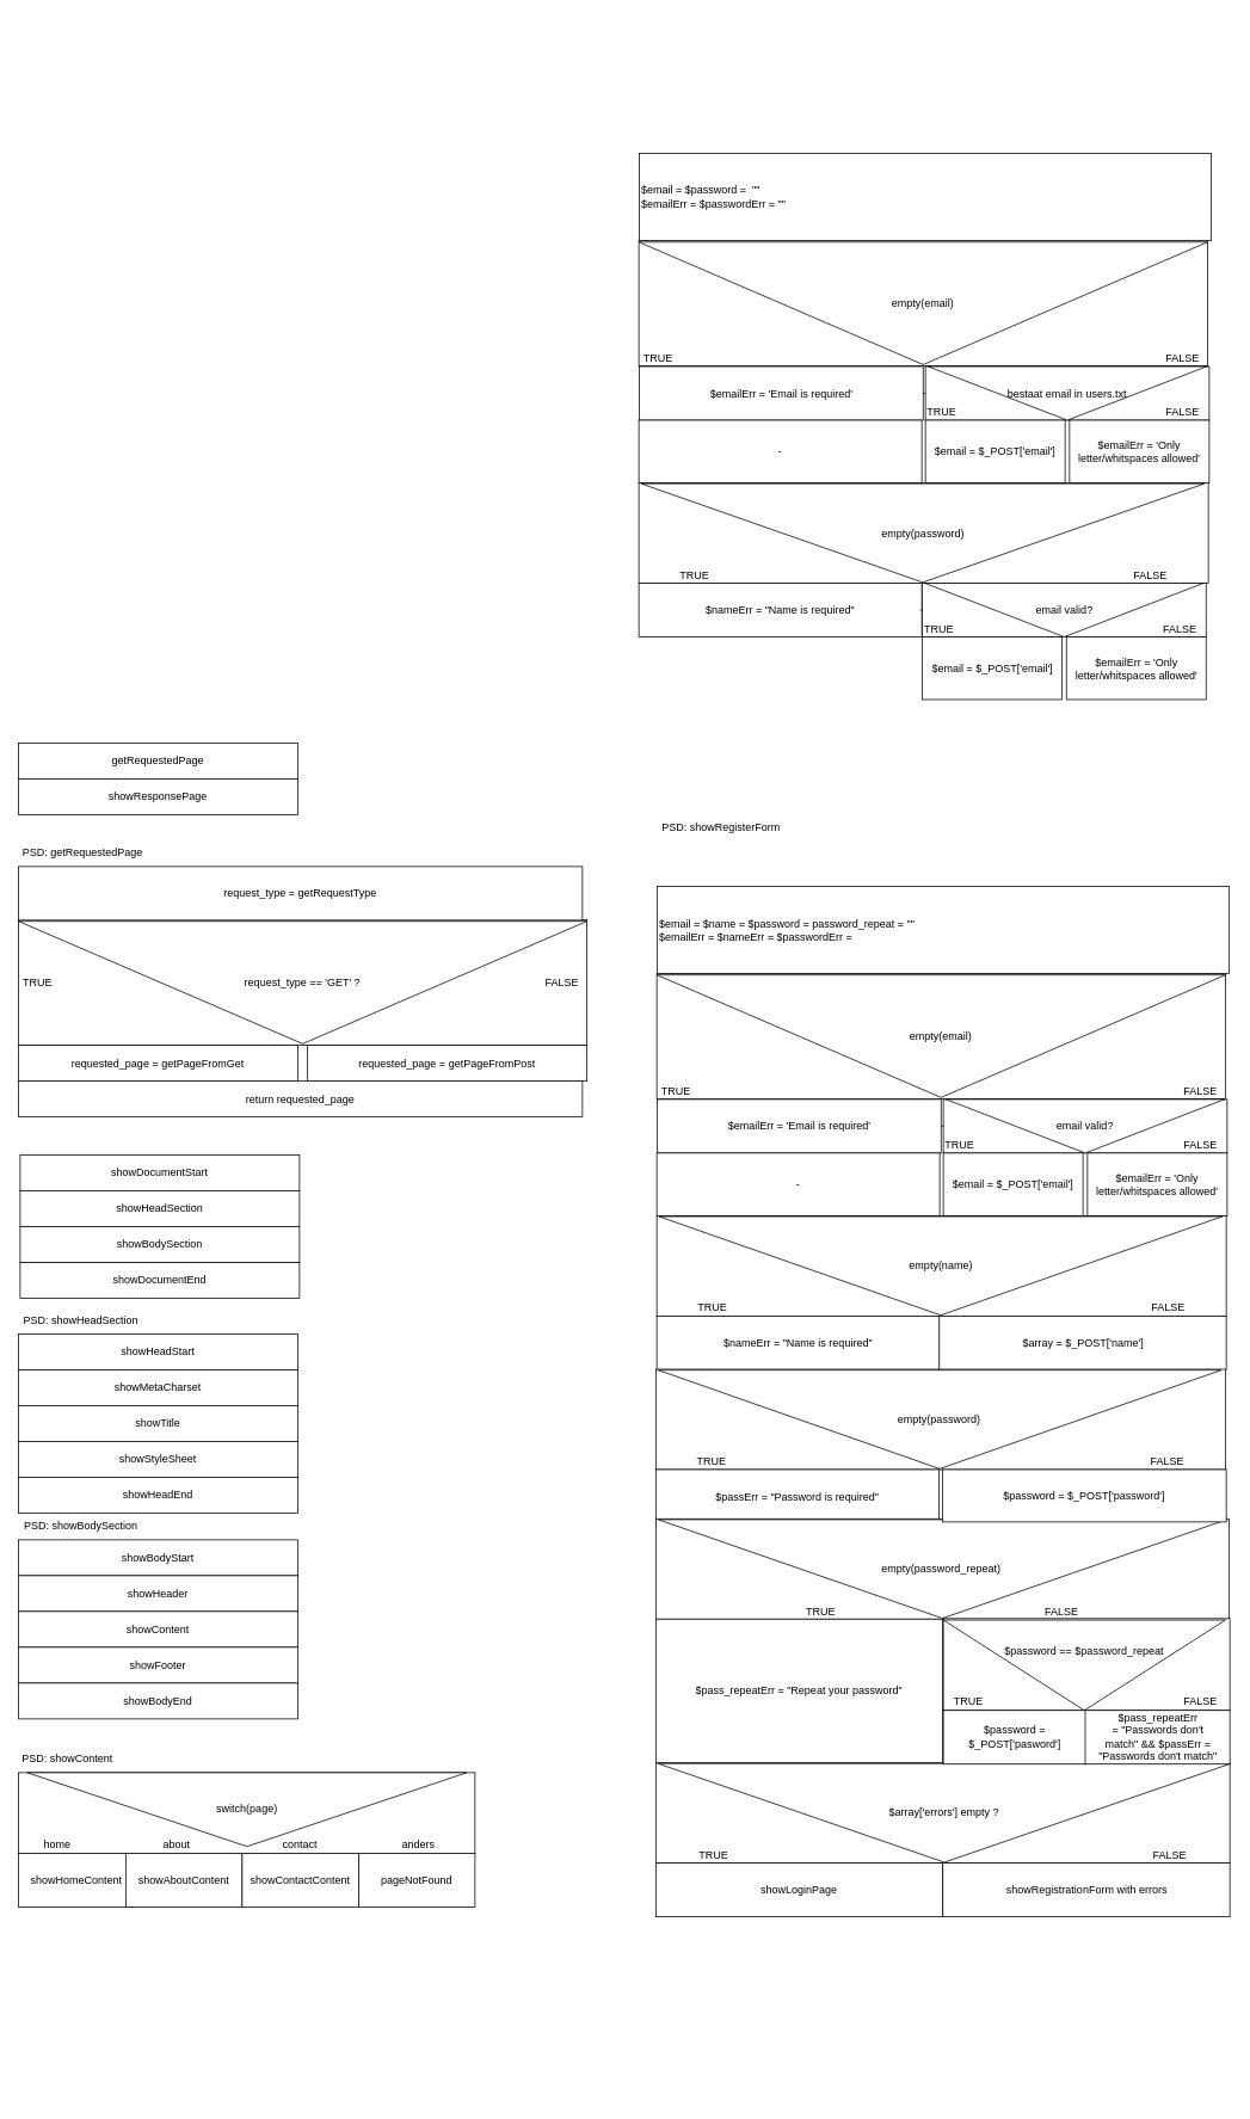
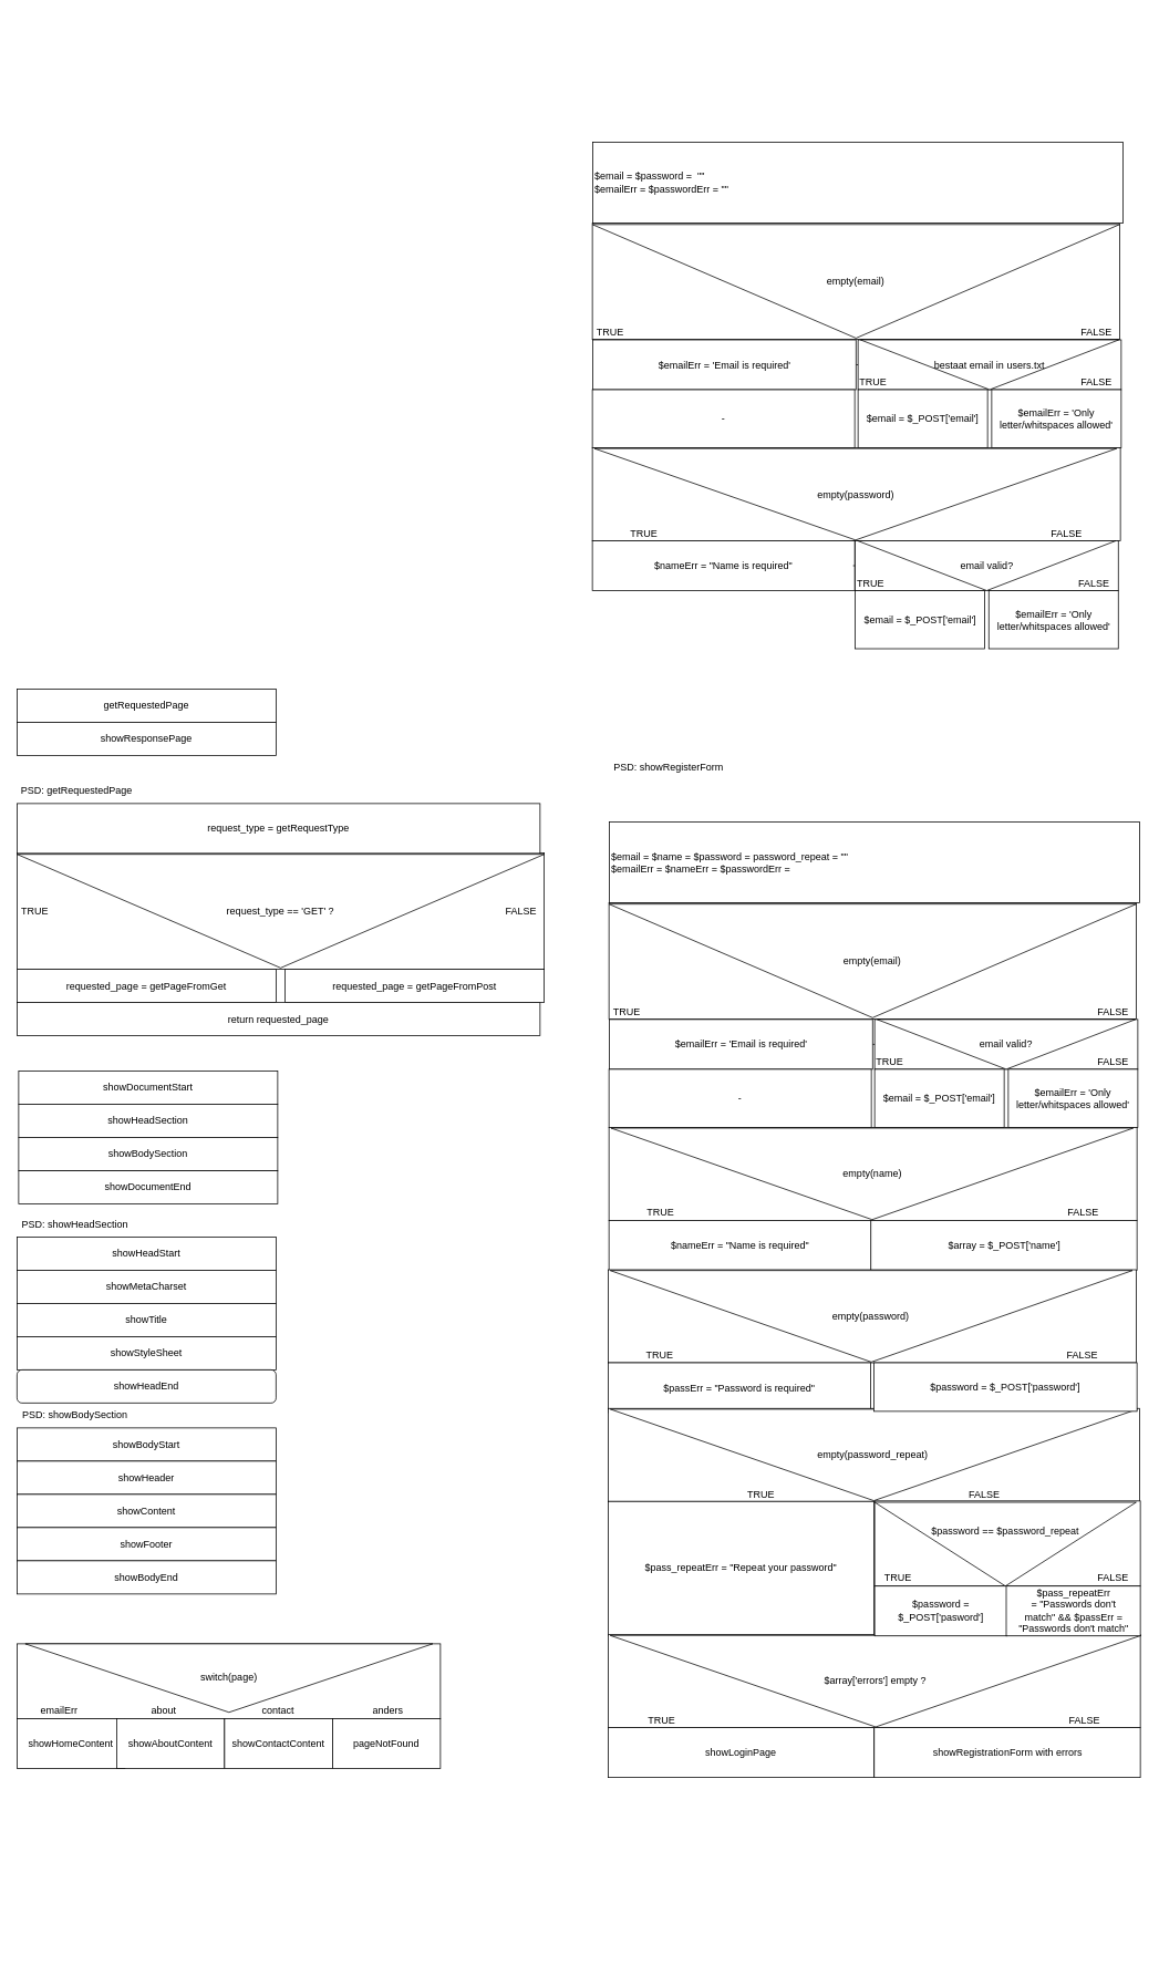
- <mxCell id="33" value="showHeadEnd" style="rounded=0;whiteSpace=wrap;html=1;" parent="1" vertex="1"><mxGeometry x="20" y="1649" width="312" height="40" as="geometry" /></mxCell>
+ <mxCell id="33" value="showHeadEnd" style="whiteSpace=wrap;html=1;rounded=1;" parent="1" vertex="1"><mxGeometry x="20" y="1649" width="312" height="40" as="geometry" /></mxCell>
- <mxCell id="16" value="PSD: showContent" style="text;html=1;strokeColor=none;fillColor=none;align=center;verticalAlign=middle;whiteSpace=wrap;rounded=0;" parent="1" vertex="1"><mxGeometry x="20" y="1949" width="110" height="30" as="geometry" /></mxCell>
- <mxCell id="17" value="&lt;span style=&quot;white-space: pre;&quot;&gt;&#09;&lt;/span&gt;home&lt;span style=&quot;white-space: pre;&quot;&gt;&#09;&lt;/span&gt;&lt;span style=&quot;white-space: pre;&quot;&gt;&#09;&lt;span style=&quot;white-space: pre;&quot;&gt;&#09;&lt;span style=&quot;white-space: pre;&quot;&gt;&#09;&lt;/span&gt;&lt;/span&gt;&lt;/span&gt;about&lt;span style=&quot;white-space: pre;&quot;&gt;&#09;&lt;/span&gt;&lt;span style=&quot;white-space: pre;&quot;&gt;&#09;&lt;/span&gt;&lt;span style=&quot;white-space: pre;&quot;&gt;&#09;&lt;/span&gt;&amp;nbsp; &amp;nbsp; &amp;nbsp;&lt;span style=&quot;white-space: pre;&quot;&gt;&#09;&lt;/span&gt;contact&amp;nbsp; &amp;nbsp; &amp;nbsp; &amp;nbsp;&lt;span style=&quot;white-space: pre;&quot;&gt;&#09;&lt;span style=&quot;white-space: pre;&quot;&gt;&#09;&lt;/span&gt;&lt;span style=&quot;white-space: pre;&quot;&gt;&#09;&lt;/span&gt;&lt;/span&gt;anders" style="rounded=0;whiteSpace=wrap;html=1;verticalAlign=bottom;align=left;" parent="1" vertex="1"><mxGeometry x="20" y="1979" width="510" height="90" as="geometry" /></mxCell>
+ <mxCell id="17" value="&lt;span style=&quot;white-space: pre;&quot;&gt;&#09;&lt;/span&gt;emailErr&lt;span style=&quot;white-space: pre;&quot;&gt;&#09;&lt;/span&gt;&lt;span style=&quot;white-space: pre;&quot;&gt;&#09;&lt;span style=&quot;white-space: pre;&quot;&gt;&#09;&lt;span style=&quot;white-space: pre;&quot;&gt;&#09;&lt;/span&gt;&lt;/span&gt;&lt;/span&gt;about&lt;span style=&quot;white-space: pre;&quot;&gt;&#09;&lt;/span&gt;&lt;span style=&quot;white-space: pre;&quot;&gt;&#09;&lt;/span&gt;&lt;span style=&quot;white-space: pre;&quot;&gt;&#09;&lt;/span&gt;&amp;nbsp; &amp;nbsp; &amp;nbsp;&lt;span style=&quot;white-space: pre;&quot;&gt;&#09;&lt;/span&gt;contact&amp;nbsp; &amp;nbsp; &amp;nbsp; &amp;nbsp;&lt;span style=&quot;white-space: pre;&quot;&gt;&#09;&lt;span style=&quot;white-space: pre;&quot;&gt;&#09;&lt;/span&gt;&lt;span style=&quot;white-space: pre;&quot;&gt;&#09;&lt;/span&gt;&lt;/span&gt;anders" style="rounded=0;whiteSpace=wrap;html=1;verticalAlign=bottom;align=left;" parent="1" vertex="1"><mxGeometry x="20" y="1979" width="510" height="90" as="geometry" /></mxCell>
